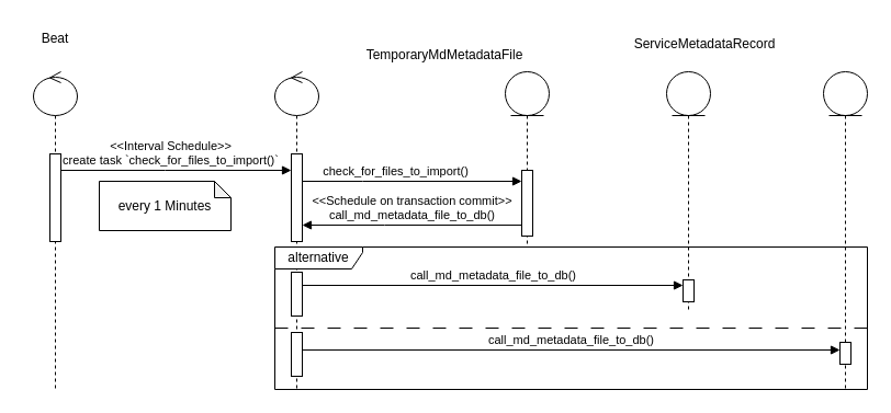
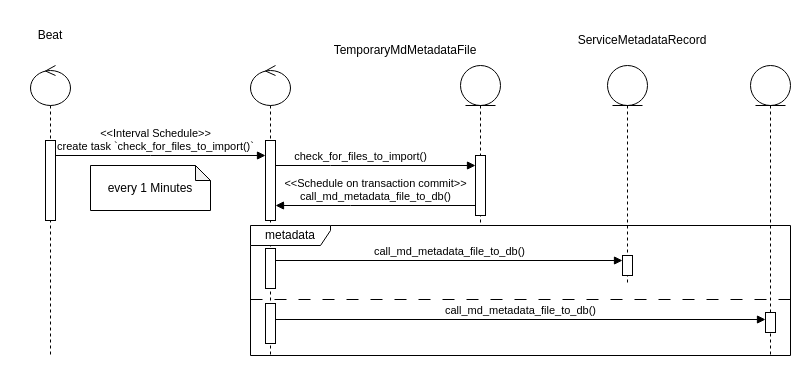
- <mxCell id="23" value="alternative" style="shape=umlFrame;whiteSpace=wrap;html=1;pointerEvents=0;width=80;height=20;" vertex="1" parent="1"><mxGeometry x="250" y="225" width="540" height="130" as="geometry" /></mxCell>
+ <mxCell id="23" value="metadata" style="shape=umlFrame;whiteSpace=wrap;html=1;pointerEvents=0;width=80;height=20;" vertex="1" parent="1"><mxGeometry x="250" y="225" width="540" height="130" as="geometry" /></mxCell>
